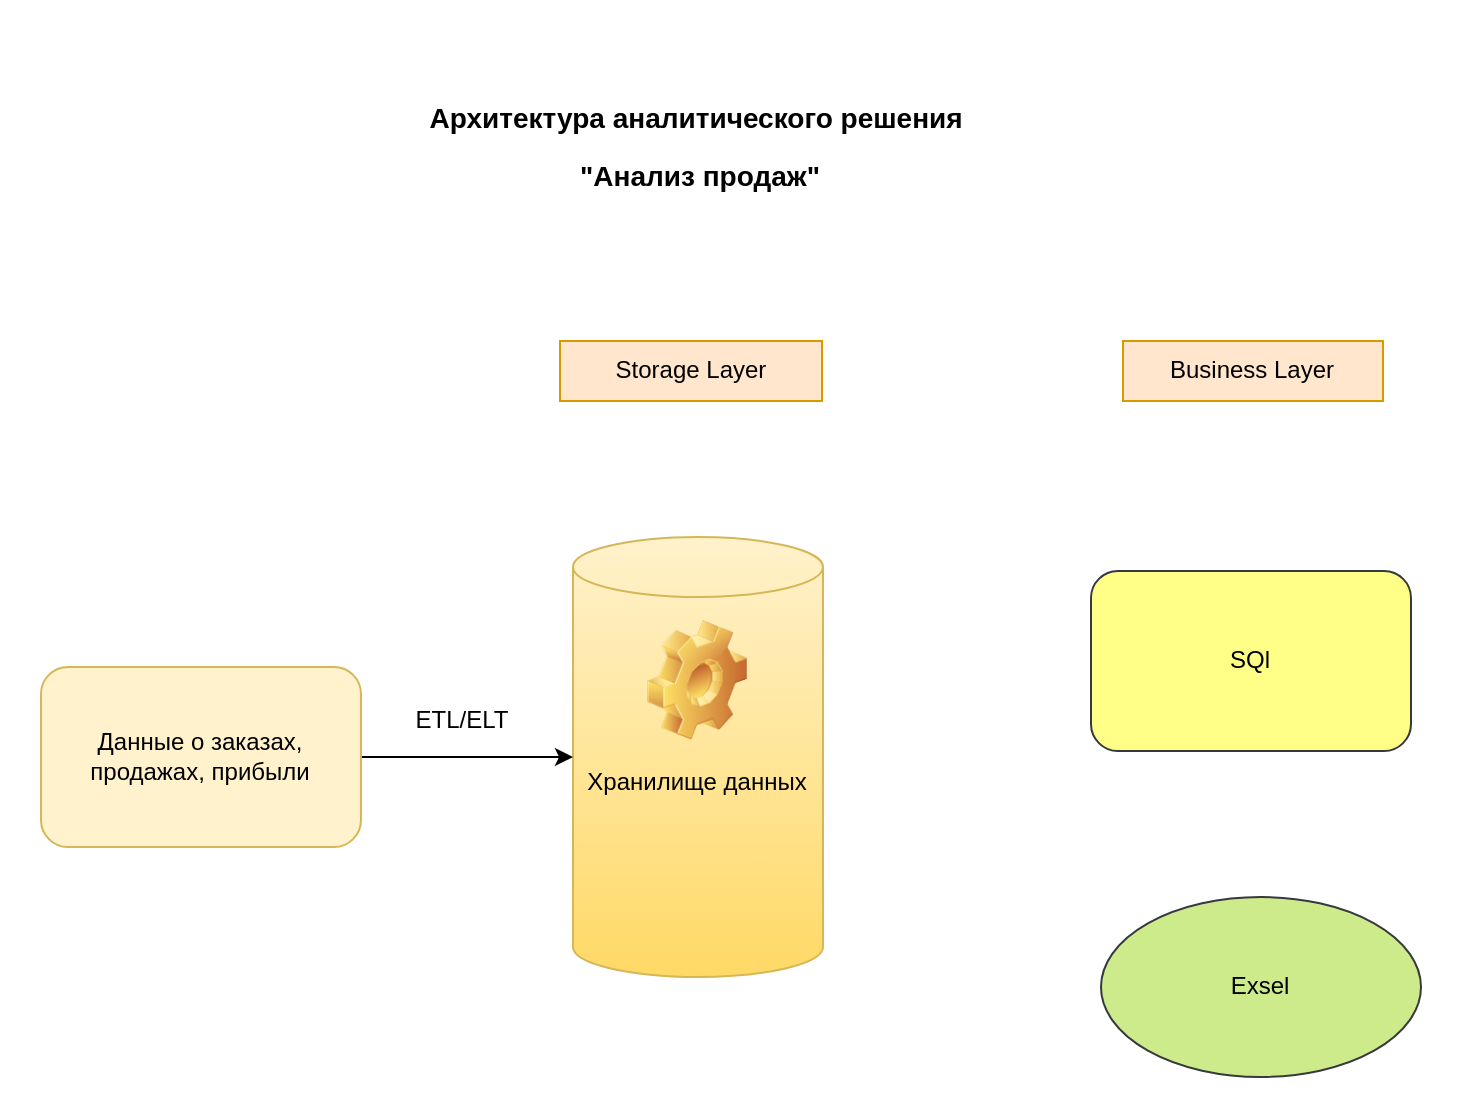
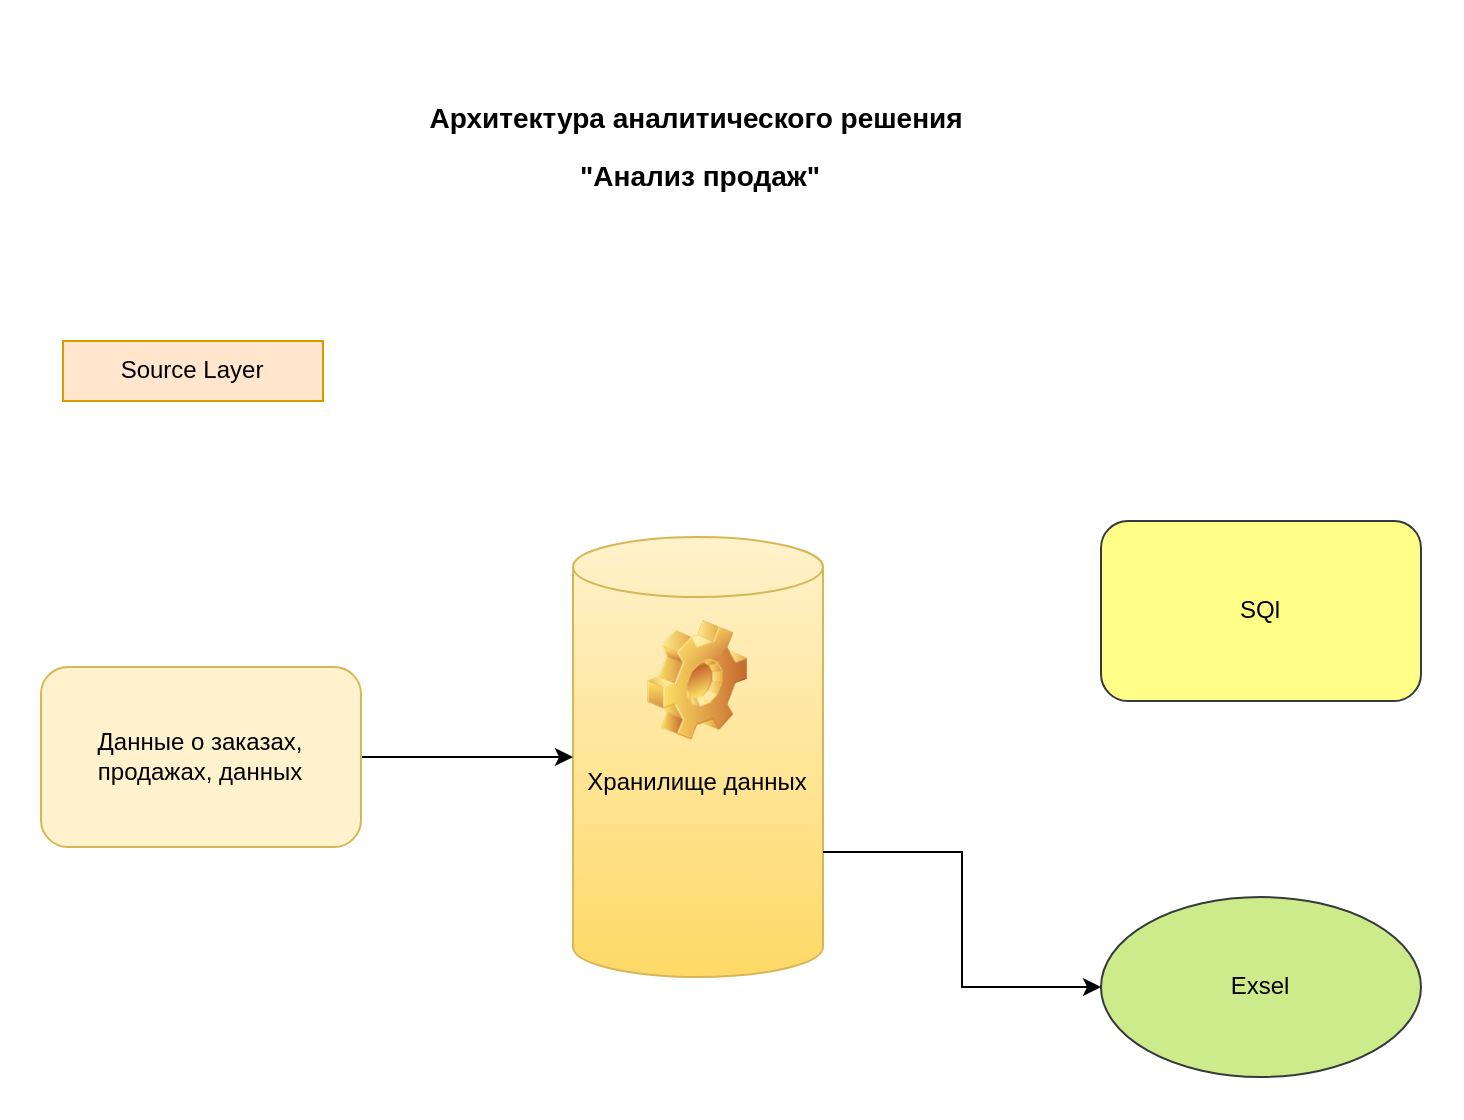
+ <mxCell id="4" value="Source Layer" style="text;html=1;strokeColor=#d79b00;fillColor=#ffe6cc;align=center;verticalAlign=middle;whiteSpace=wrap;rounded=0;" parent="3" vertex="1"><mxGeometry width="130" height="30" as="geometry" /></mxCell>
- <mxCell id="5" value="Storage Layer" style="text;html=1;strokeColor=#d79b00;fillColor=#ffe6cc;align=center;verticalAlign=middle;whiteSpace=wrap;rounded=0;" parent="3" vertex="1"><mxGeometry x="248.5" width="131" height="30" as="geometry" /></mxCell>
- <mxCell id="6" value="Business Layer" style="text;html=1;strokeColor=#d79b00;fillColor=#ffe6cc;align=center;verticalAlign=middle;whiteSpace=wrap;rounded=0;" parent="3" vertex="1"><mxGeometry x="530" width="130" height="30" as="geometry" /></mxCell>
- <mxCell id="13" value="SQl" style="rounded=1;whiteSpace=wrap;html=1;fillColor=#ffff88;strokeColor=#36393d;" parent="7" vertex="1"><mxGeometry x="525" y="25" width="160" height="90" as="geometry" /></mxCell>
+ <mxCell id="13" value="SQl" style="rounded=1;whiteSpace=wrap;html=1;fillColor=#ffff88;strokeColor=#36393d;" parent="7" vertex="1"><mxGeometry x="530" width="160" height="90" as="geometry" /></mxCell>
- <mxCell id="15" value="ETL/ELT" style="text;html=1;strokeColor=none;fillColor=none;align=center;verticalAlign=middle;whiteSpace=wrap;rounded=0;" vertex="1" parent="7"><mxGeometry x="191" y="90" width="40" height="20" as="geometry" /></mxCell>
- <mxCell id="10" value="Данные о заказах, продажах, прибыли" style="rounded=1;whiteSpace=wrap;html=1;fillColor=#fff2cc;strokeColor=#d6b656;" parent="7" vertex="1"><mxGeometry y="73" width="160" height="90" as="geometry" /></mxCell>
+ <mxCell id="10" value="Данные о заказах, продажах, данных" style="rounded=1;whiteSpace=wrap;html=1;fillColor=#fff2cc;strokeColor=#d6b656;" parent="7" vertex="1"><mxGeometry y="73" width="160" height="90" as="geometry" /></mxCell>
+ <mxCell id="12" style="edgeStyle=orthogonalEdgeStyle;rounded=0;orthogonalLoop=1;jettySize=auto;html=1;exitX=1;exitY=0;exitDx=0;exitDy=157.5;exitPerimeter=0;" edge="1" parent="7" source="8" target="11"><mxGeometry as="geometry" /></mxCell>
